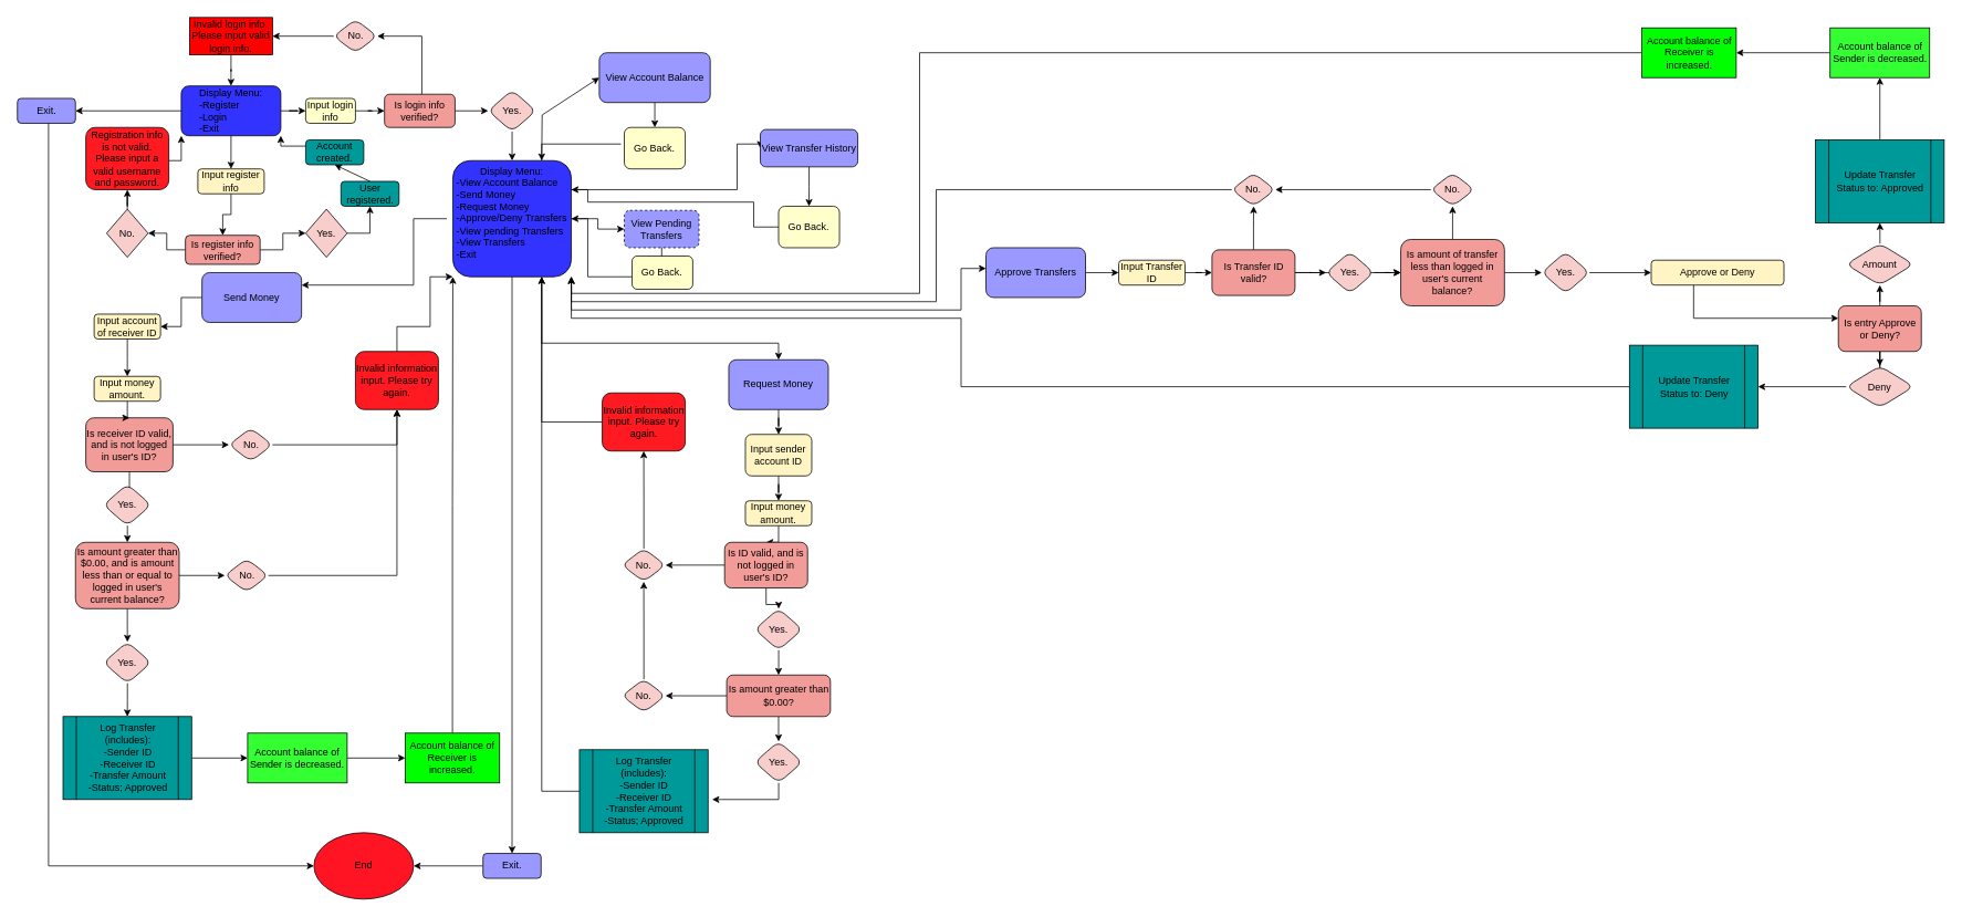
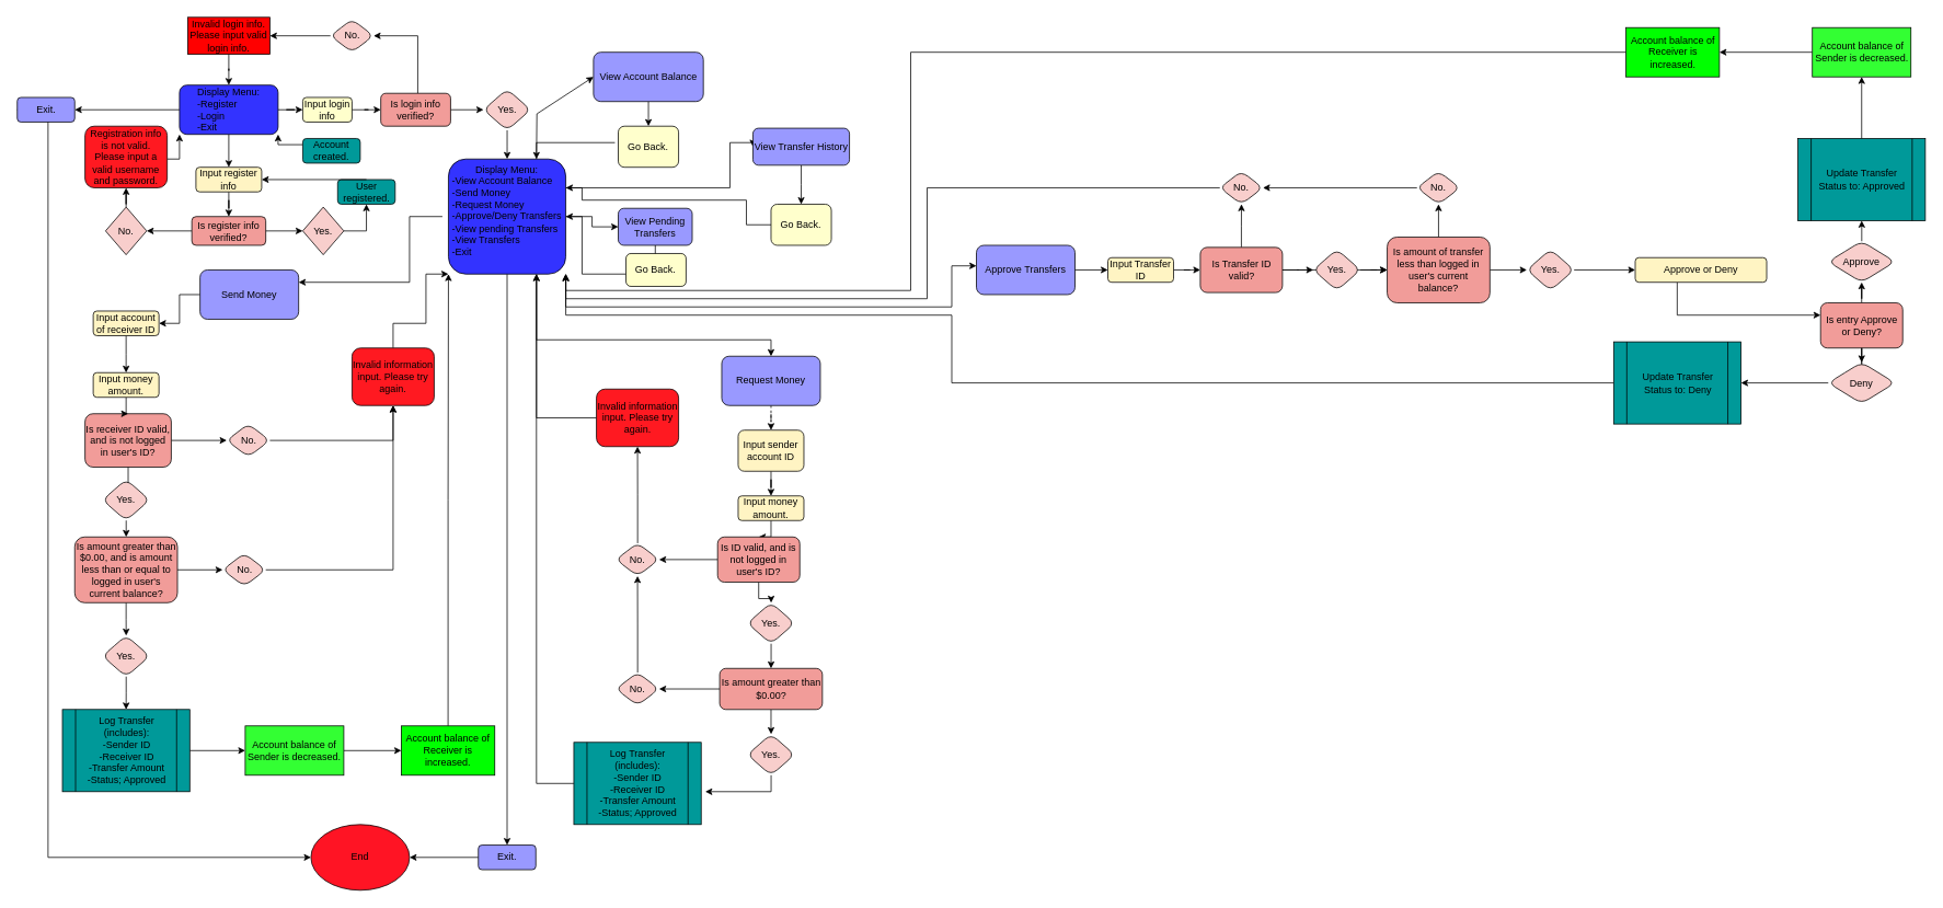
- <mxCell id="25" value="" style="endArrow=classic;html=1;rounded=0;entryX=0.5;entryY=1;entryDx=0;entryDy=0;exitX=0.5;exitY=0;exitDx=0;exitDy=0;" edge="1" parent="1" source="24" target="145"><mxGeometry width="50" height="50" relative="1" as="geometry"><mxPoint x="468" y="243" as="sourcePoint" /><mxPoint x="518" y="193" as="targetPoint" /></mxGeometry></mxCell>
+ <mxCell id="25" value="" style="endArrow=classic;html=1;rounded=0;exitX=0.5;exitY=0;exitDx=0;exitDy=0;" edge="1" parent="1" source="24" target="18"><mxGeometry width="50" height="50" relative="1" as="geometry"><mxPoint x="468" y="243" as="sourcePoint" /><mxPoint x="518" y="193" as="targetPoint" /></mxGeometry></mxCell>
- <mxCell id="45" value="View Pending Transfers" style="whiteSpace=wrap;html=1;fillColor=#9999FF;rounded=1;dashed=1;" vertex="1" parent="1"><mxGeometry x="752.06" y="253" width="90.01" height="45" as="geometry" /></mxCell>
+ <mxCell id="45" value="View Pending Transfers" style="whiteSpace=wrap;html=1;fillColor=#9999FF;rounded=1;" vertex="1" parent="1"><mxGeometry x="752.06" y="253" width="90.01" height="45" as="geometry" /></mxCell>
- <mxCell id="21" value="Is register info verified?" style="whiteSpace=wrap;html=1;fillColor=#F19C99;rounded=1;" vertex="1" parent="1"><mxGeometry x="223" y="283" width="90" height="35" as="geometry" /></mxCell>
+ <mxCell id="21" value="Is register info verified?" style="whiteSpace=wrap;html=1;fillColor=#F19C99;rounded=1;" vertex="1" parent="1"><mxGeometry x="233" y="263" width="90" height="35" as="geometry" /></mxCell>
- <mxCell id="139" value="Amount" style="rhombus;whiteSpace=wrap;html=1;fillColor=#F8CECC;rounded=1;" vertex="1" parent="1"><mxGeometry x="2224.87" y="293" width="81.25" height="50" as="geometry" /></mxCell>
+ <mxCell id="139" value="Approve" style="rhombus;whiteSpace=wrap;html=1;fillColor=#F8CECC;rounded=1;" vertex="1" parent="1"><mxGeometry x="2224.87" y="293" width="81.25" height="50" as="geometry" /></mxCell>
- <mxCell id="79" style="edgeStyle=orthogonalEdgeStyle;rounded=0;orthogonalLoop=1;jettySize=auto;html=1;entryX=0.5;entryY=0;entryDx=0;entryDy=0;" edge="1" parent="1" source="80" target="83"><mxGeometry relative="1" as="geometry"><mxPoint x="828" y="513" as="targetPoint" /></mxGeometry></mxCell>
+ <mxCell id="79" style="edgeStyle=orthogonalEdgeStyle;rounded=0;orthogonalLoop=1;jettySize=auto;html=1;entryX=0.5;entryY=0;entryDx=0;entryDy=0;dashed=1;" edge="1" parent="1" source="80" target="83"><mxGeometry relative="1" as="geometry"><mxPoint x="828" y="513" as="targetPoint" /></mxGeometry></mxCell>
